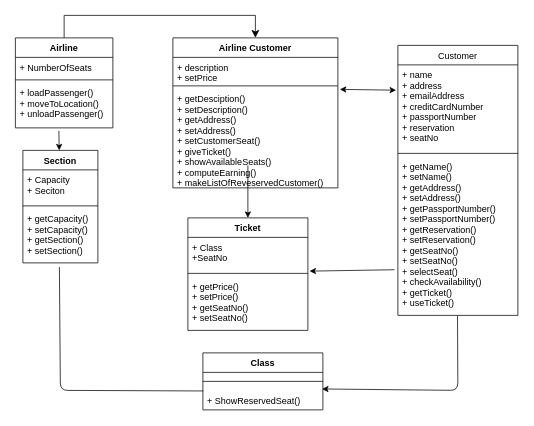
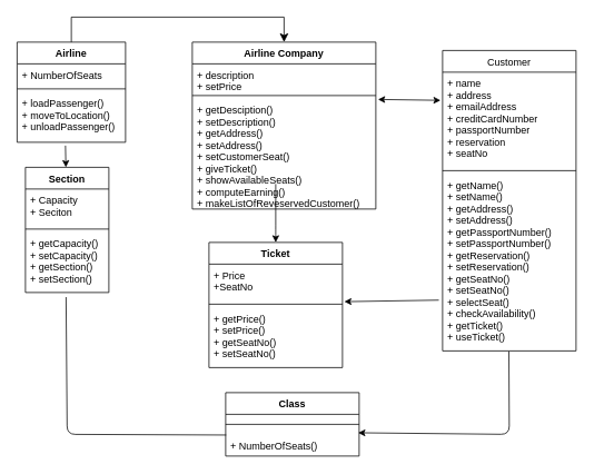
- <mxCell id="11" value="Airline Customer" style="swimlane;fontStyle=1;align=center;verticalAlign=top;childLayout=stackLayout;horizontal=1;startSize=26;horizontalStack=0;resizeParent=1;resizeParentMax=0;resizeLast=0;collapsible=1;marginBottom=0;" parent="1" vertex="1"><mxGeometry x="230" y="50" width="220" height="200" as="geometry" /></mxCell>
+ <mxCell id="11" value="Airline Company" style="swimlane;fontStyle=1;align=center;verticalAlign=top;childLayout=stackLayout;horizontal=1;startSize=26;horizontalStack=0;resizeParent=1;resizeParentMax=0;resizeLast=0;collapsible=1;marginBottom=0;" parent="1" vertex="1"><mxGeometry x="230" y="50" width="220" height="200" as="geometry" /></mxCell>
- <mxCell id="17" value="+ Class&#10;+SeatNo" style="text;strokeColor=none;fillColor=none;align=left;verticalAlign=top;spacingLeft=4;spacingRight=4;overflow=hidden;rotatable=0;points=[[0,0.5],[1,0.5]];portConstraint=eastwest;" parent="16" vertex="1"><mxGeometry y="26" width="160" height="44" as="geometry" /></mxCell>
+ <mxCell id="17" value="+ Price&#10;+SeatNo" style="text;strokeColor=none;fillColor=none;align=left;verticalAlign=top;spacingLeft=4;spacingRight=4;overflow=hidden;rotatable=0;points=[[0,0.5],[1,0.5]];portConstraint=eastwest;" parent="16" vertex="1"><mxGeometry y="26" width="160" height="44" as="geometry" /></mxCell>
- <mxCell id="29" value="+ ShowReservedSeat()" style="text;strokeColor=none;fillColor=none;align=left;verticalAlign=top;spacingLeft=4;spacingRight=4;overflow=hidden;rotatable=0;points=[[0,0.5],[1,0.5]];portConstraint=eastwest;" parent="27" vertex="1"><mxGeometry y="50" width="160" height="26" as="geometry" /></mxCell>
+ <mxCell id="29" value="+ NumberOfSeats()" style="text;strokeColor=none;fillColor=none;align=left;verticalAlign=top;spacingLeft=4;spacingRight=4;overflow=hidden;rotatable=0;points=[[0,0.5],[1,0.5]];portConstraint=eastwest;" parent="27" vertex="1"><mxGeometry y="50" width="160" height="26" as="geometry" /></mxCell>
